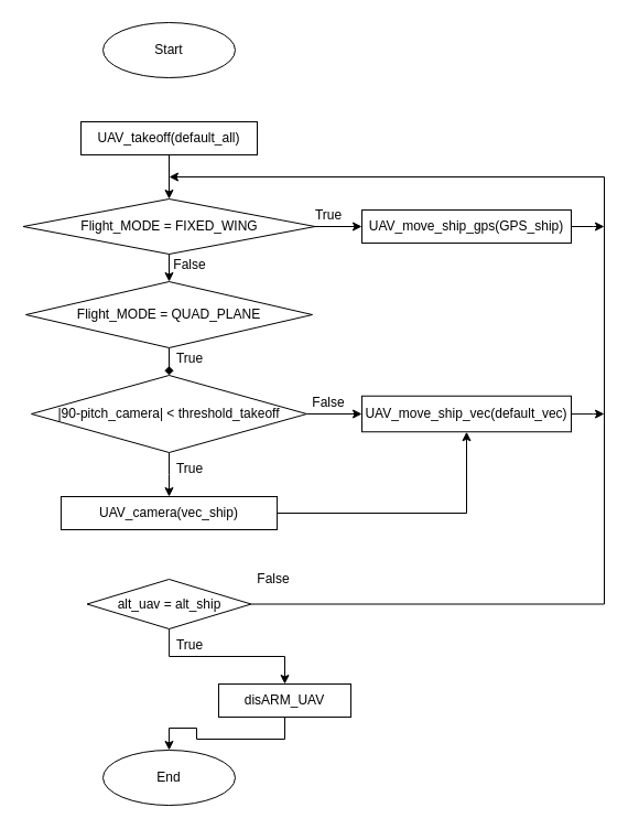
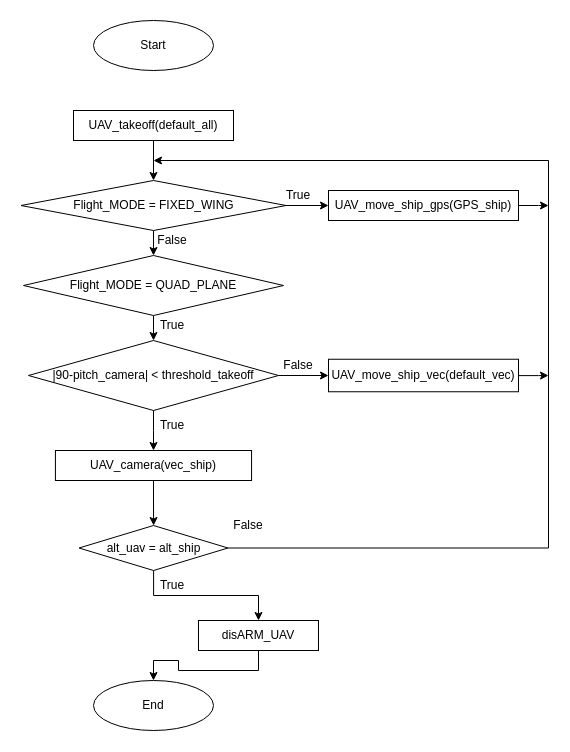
- <mxCell id="10" value="" style="edgeStyle=orthogonalEdgeStyle;rounded=0;orthogonalLoop=1;jettySize=auto;html=1;endArrow=diamond;" edge="1" parent="1" source="11" target="16"><mxGeometry relative="1" as="geometry" /></mxCell>
+ <mxCell id="10" value="" style="edgeStyle=orthogonalEdgeStyle;rounded=0;orthogonalLoop=1;jettySize=auto;html=1;" edge="1" parent="1" source="11" target="16"><mxGeometry relative="1" as="geometry" /></mxCell>
- <mxCell id="12" style="edgeStyle=orthogonalEdgeStyle;rounded=0;orthogonalLoop=1;jettySize=auto;html=1;" edge="1" parent="1" source="13" target="23"><mxGeometry relative="1" as="geometry" /></mxCell>
+ <mxCell id="12" style="edgeStyle=orthogonalEdgeStyle;rounded=0;orthogonalLoop=1;jettySize=auto;html=1;" edge="1" parent="1" source="13" target="19"><mxGeometry relative="1" as="geometry" /></mxCell>
